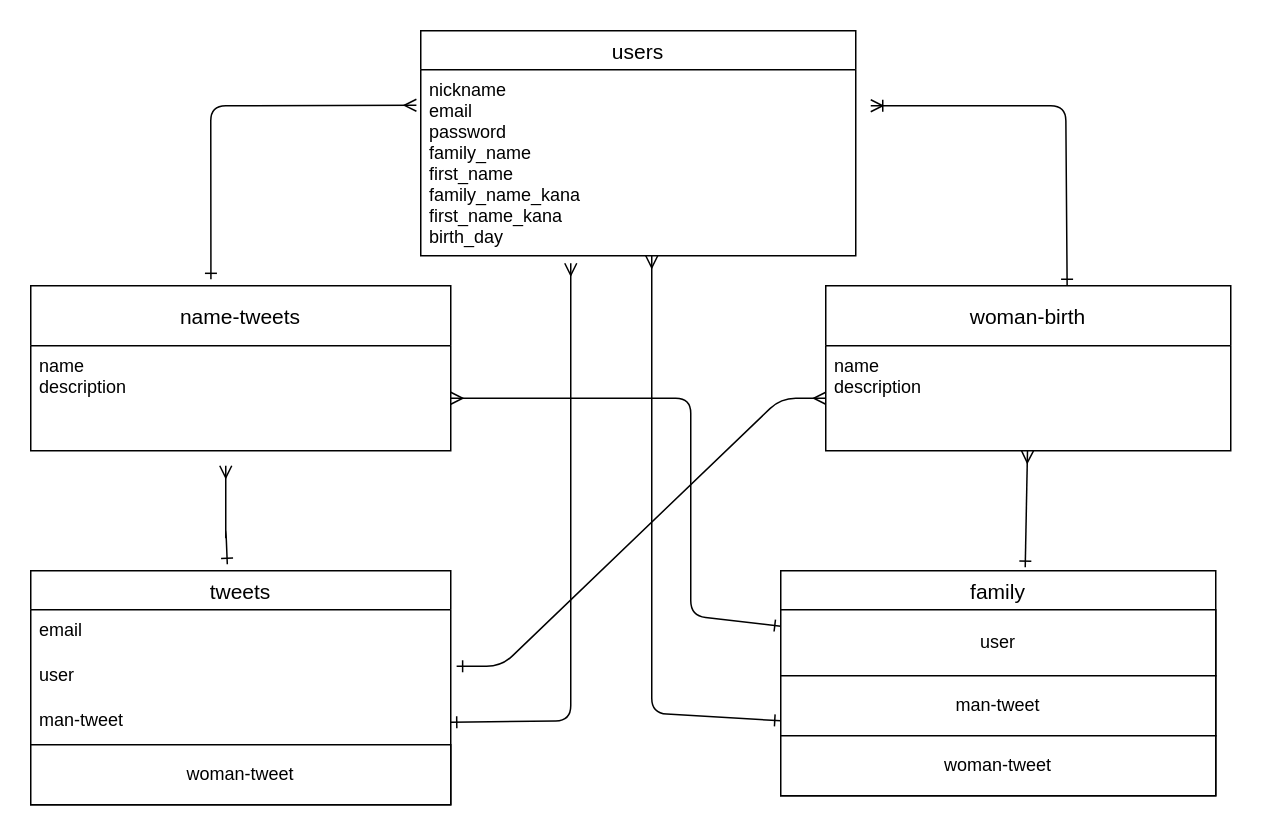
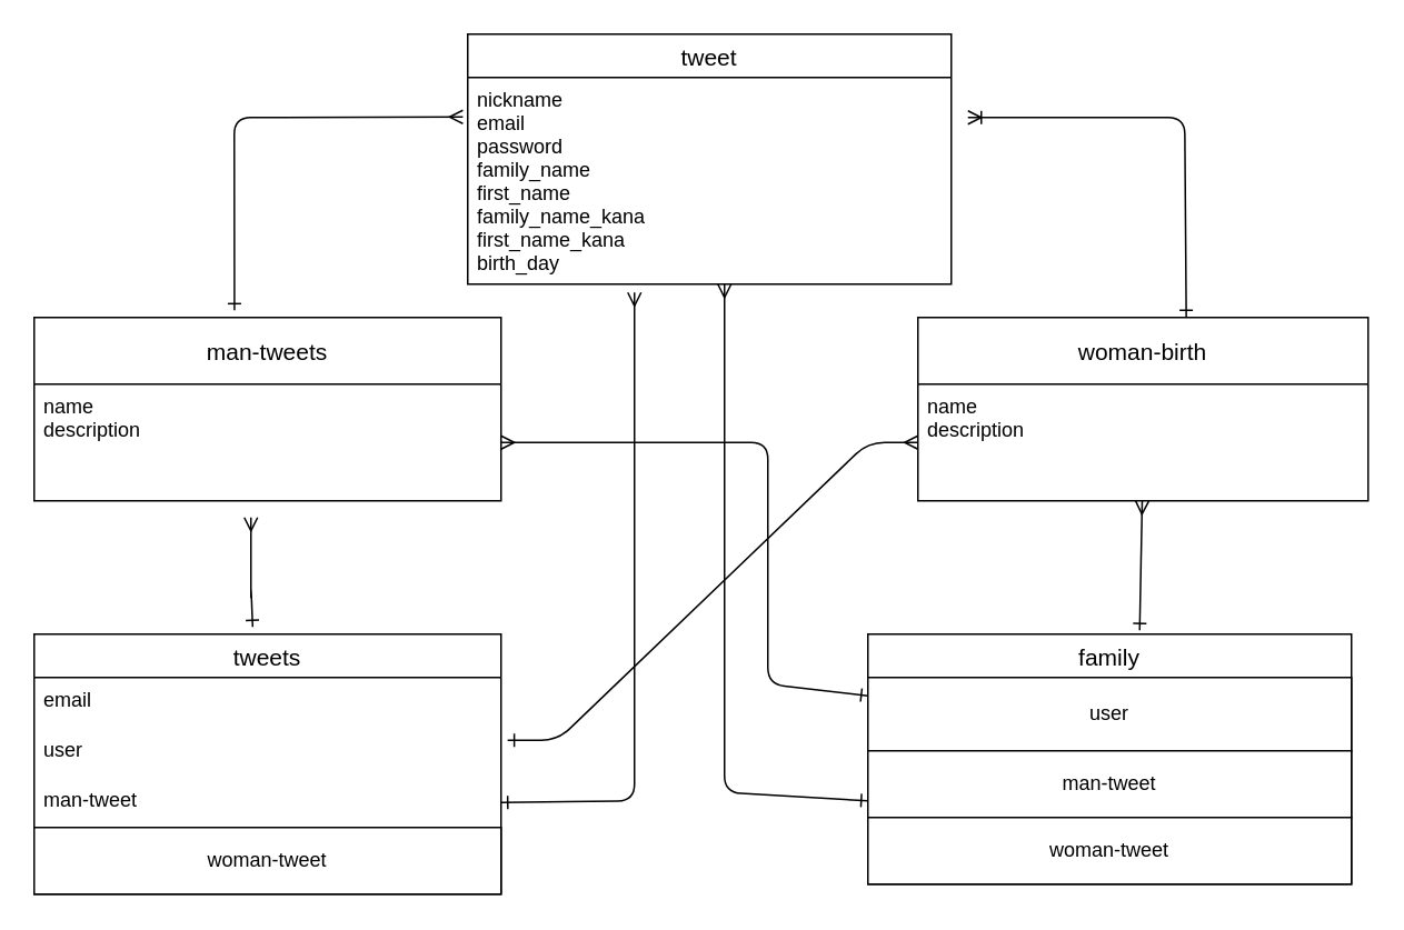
- <mxCell id="6" value="users" style="swimlane;fontStyle=0;childLayout=stackLayout;horizontal=1;startSize=26;horizontalStack=0;resizeParent=1;resizeParentMax=0;resizeLast=0;collapsible=1;marginBottom=0;align=center;fontSize=14;" vertex="1" parent="1"><mxGeometry x="280" y="20" width="290" height="150" as="geometry" /></mxCell>
+ <mxCell id="6" value="tweet" style="swimlane;fontStyle=0;childLayout=stackLayout;horizontal=1;startSize=26;horizontalStack=0;resizeParent=1;resizeParentMax=0;resizeLast=0;collapsible=1;marginBottom=0;align=center;fontSize=14;" vertex="1" parent="1"><mxGeometry x="280" y="20" width="290" height="150" as="geometry" /></mxCell>
- <mxCell id="2" value="name-tweets" style="swimlane;fontStyle=0;childLayout=stackLayout;horizontal=1;startSize=40;horizontalStack=0;resizeParent=1;resizeParentMax=0;resizeLast=0;collapsible=1;marginBottom=0;align=center;fontSize=14;" vertex="1" parent="1"><mxGeometry y="190" width="280" height="110" as="geometry" x="20" /></mxCell>
+ <mxCell id="2" value="man-tweets" style="swimlane;fontStyle=0;childLayout=stackLayout;horizontal=1;startSize=40;horizontalStack=0;resizeParent=1;resizeParentMax=0;resizeLast=0;collapsible=1;marginBottom=0;align=center;fontSize=14;" vertex="1" parent="1"><mxGeometry y="190" width="280" height="110" as="geometry" x="20" /></mxCell>
